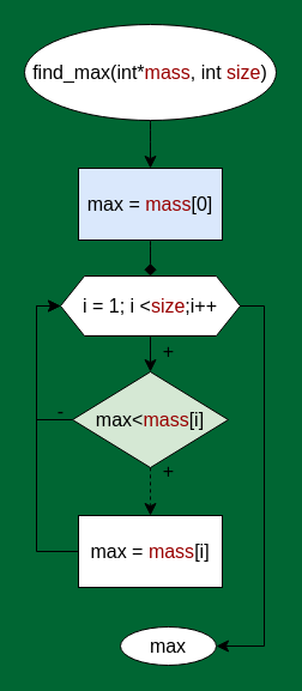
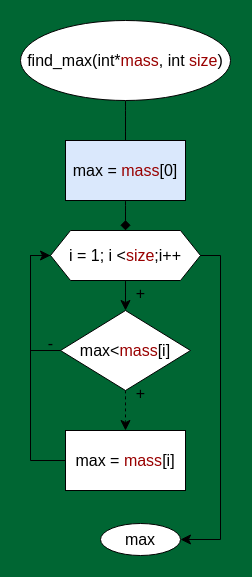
- <mxCell id="2" value="" style="edgeStyle=none;curved=1;rounded=0;orthogonalLoop=1;jettySize=auto;html=1;fontSize=12;startSize=8;endSize=8;" edge="1" parent="1" source="3" target="5"><mxGeometry relative="1" as="geometry" /></mxCell>
+ <mxCell id="2" value="" style="edgeStyle=none;curved=1;rounded=0;orthogonalLoop=1;jettySize=auto;html=1;fontSize=12;startSize=8;endSize=8;endArrow=none;" edge="1" parent="1" source="3" target="5"><mxGeometry relative="1" as="geometry" /></mxCell>
- <mxCell id="11" value="" style="edgeStyle=elbowEdgeStyle;elbow=horizontal;endArrow=classic;html=1;curved=0;rounded=0;endSize=8;startSize=8;fontSize=12;exitX=0;exitY=0.5;exitDx=0;exitDy=0;entryX=0;entryY=0.5;entryDx=0;entryDy=0;" edge="1" parent="1" source="10" target="7"><mxGeometry width="50" height="50" relative="1" as="geometry"><mxPoint x="100" y="360" as="sourcePoint" /><mxPoint x="150" y="310" as="targetPoint" /><Array as="points"><mxPoint x="30" y="360" /></Array></mxGeometry></mxCell>
+ <mxCell id="11" value="" style="edgeStyle=elbowEdgeStyle;elbow=horizontal;endArrow=none;html=1;curved=0;rounded=0;endSize=8;startSize=8;fontSize=12;exitX=0;exitY=0.5;exitDx=0;exitDy=0;entryX=0;entryY=0.5;entryDx=0;entryDy=0;" edge="1" parent="1" source="10" target="7"><mxGeometry width="50" height="50" relative="1" as="geometry"><mxPoint x="100" y="360" as="sourcePoint" /><mxPoint x="150" y="310" as="targetPoint" /><Array as="points"><mxPoint x="30" y="360" /></Array></mxGeometry></mxCell>
- <mxCell id="9" value="max&amp;lt;&lt;font color=&quot;#990000&quot;&gt;mass&lt;/font&gt;[i]" style="rhombus;whiteSpace=wrap;html=1;fontSize=16;fillColor=#d5e8d4;" vertex="1" parent="1"><mxGeometry x="60" y="310" width="130" height="80" as="geometry" /></mxCell>
+ <mxCell id="9" value="max&amp;lt;&lt;font color=&quot;#990000&quot;&gt;mass&lt;/font&gt;[i]" style="rhombus;whiteSpace=wrap;html=1;fontSize=16;" vertex="1" parent="1"><mxGeometry x="60" y="310" width="130" height="80" as="geometry" /></mxCell>
